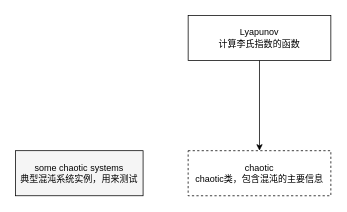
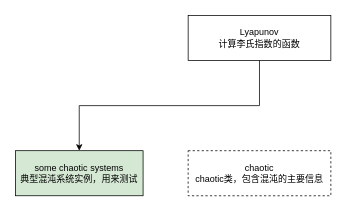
- <mxCell id="3" style="edgeStyle=orthogonalEdgeStyle;rounded=0;orthogonalLoop=1;jettySize=auto;html=1;exitX=0.5;exitY=1;exitDx=0;exitDy=0;" edge="1" parent="1" source="4" target="5"><mxGeometry relative="1" as="geometry" /></mxCell>
+ <mxCell id="3" style="edgeStyle=orthogonalEdgeStyle;rounded=0;orthogonalLoop=1;jettySize=auto;html=1;exitX=0.5;exitY=1;exitDx=0;exitDy=0;" edge="1" parent="1" source="4" target="2"><mxGeometry relative="1" as="geometry" /></mxCell>
- <mxCell id="2" value="some chaotic systems&lt;br&gt;典型混沌系统实例，用来测试" style="rounded=0;whiteSpace=wrap;html=1;fillColor=#f5f5f5;" vertex="1" parent="1"><mxGeometry x="20" y="200" width="170" height="60" as="geometry" /></mxCell>
+ <mxCell id="2" value="some chaotic systems&lt;br&gt;典型混沌系统实例，用来测试" style="rounded=0;whiteSpace=wrap;html=1;fillColor=#D5E8D4;" vertex="1" parent="1"><mxGeometry x="20" y="200" width="170" height="60" as="geometry" /></mxCell>
